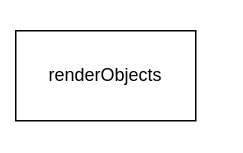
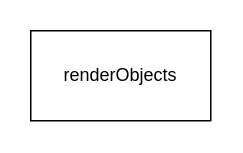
- <mxCell id="2" value="renderObjects" style="rounded=0;whiteSpace=wrap;html=1;" vertex="1" parent="1"><mxGeometry x="10" y="20" width="120" height="60" as="geometry" /></mxCell>
+ <mxCell id="2" value="renderObjects" style="rounded=0;whiteSpace=wrap;html=1;" vertex="1" parent="1"><mxGeometry x="20" y="20" width="120" height="60" as="geometry" /></mxCell>
